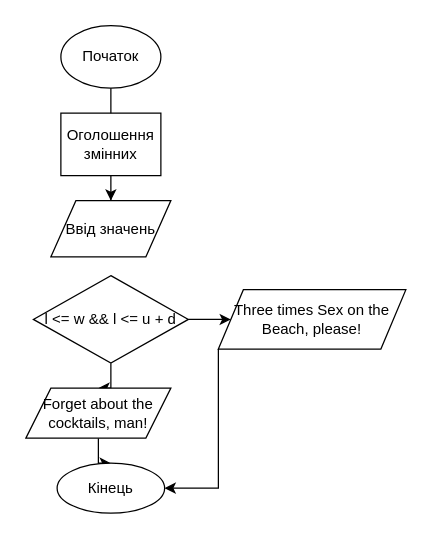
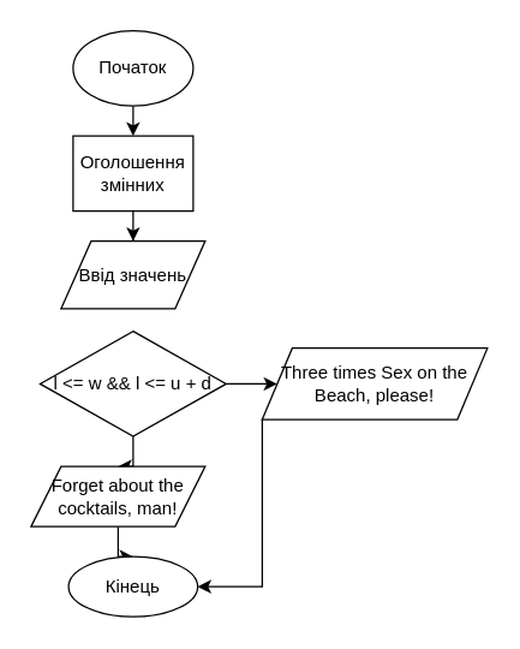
- <mxCell id="6" value="" style="endArrow=none;html=1;rounded=0;exitX=0.5;exitY=1;exitDx=0;exitDy=0;" edge="1" parent="1" source="2" target="5"><mxGeometry width="50" height="50" relative="1" as="geometry"><mxPoint x="64" y="260" as="sourcePoint" /><mxPoint x="114" y="210" as="targetPoint" /></mxGeometry></mxCell>
+ <mxCell id="6" value="" style="endArrow=classic;html=1;rounded=0;exitX=0.5;exitY=1;exitDx=0;exitDy=0;" edge="1" parent="1" source="2" target="5"><mxGeometry width="50" height="50" relative="1" as="geometry"><mxPoint x="64" y="260" as="sourcePoint" /><mxPoint x="114" y="210" as="targetPoint" /></mxGeometry></mxCell>
